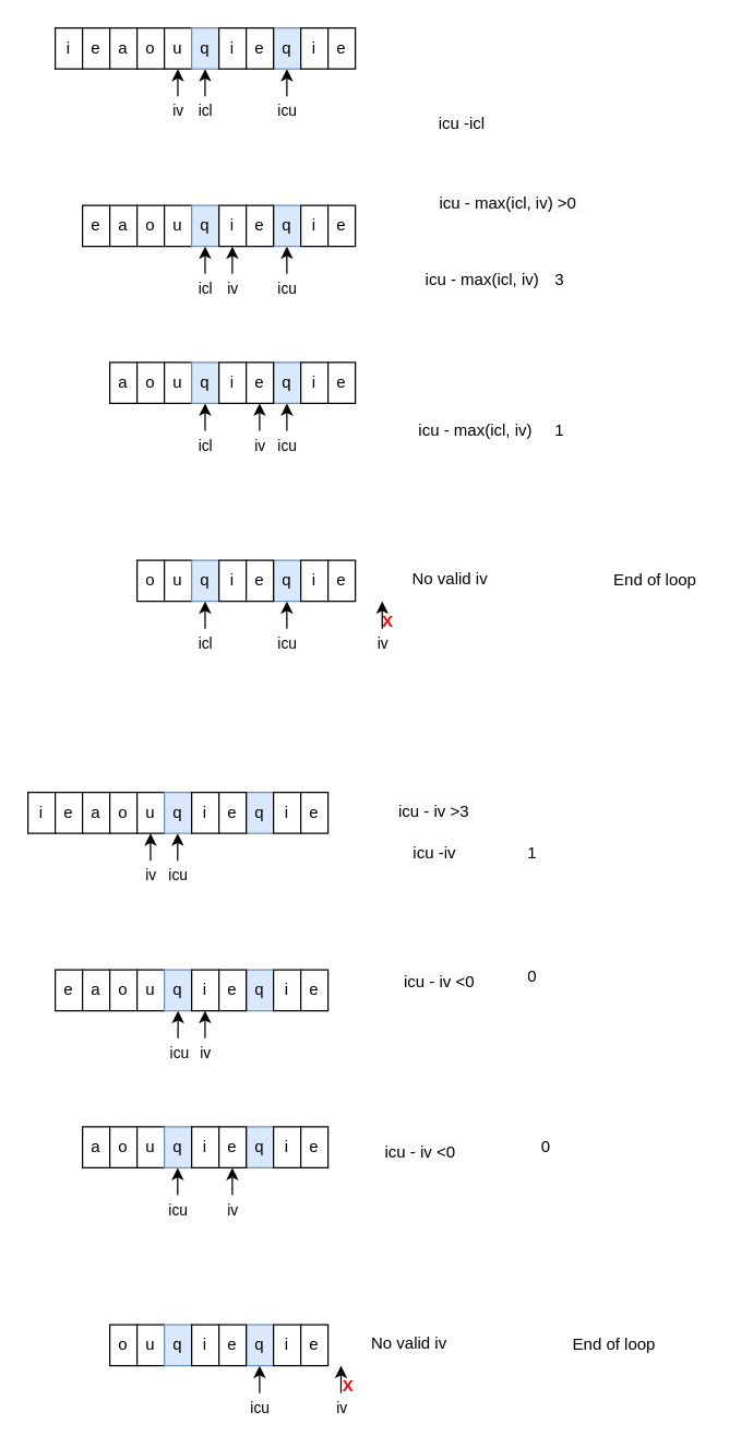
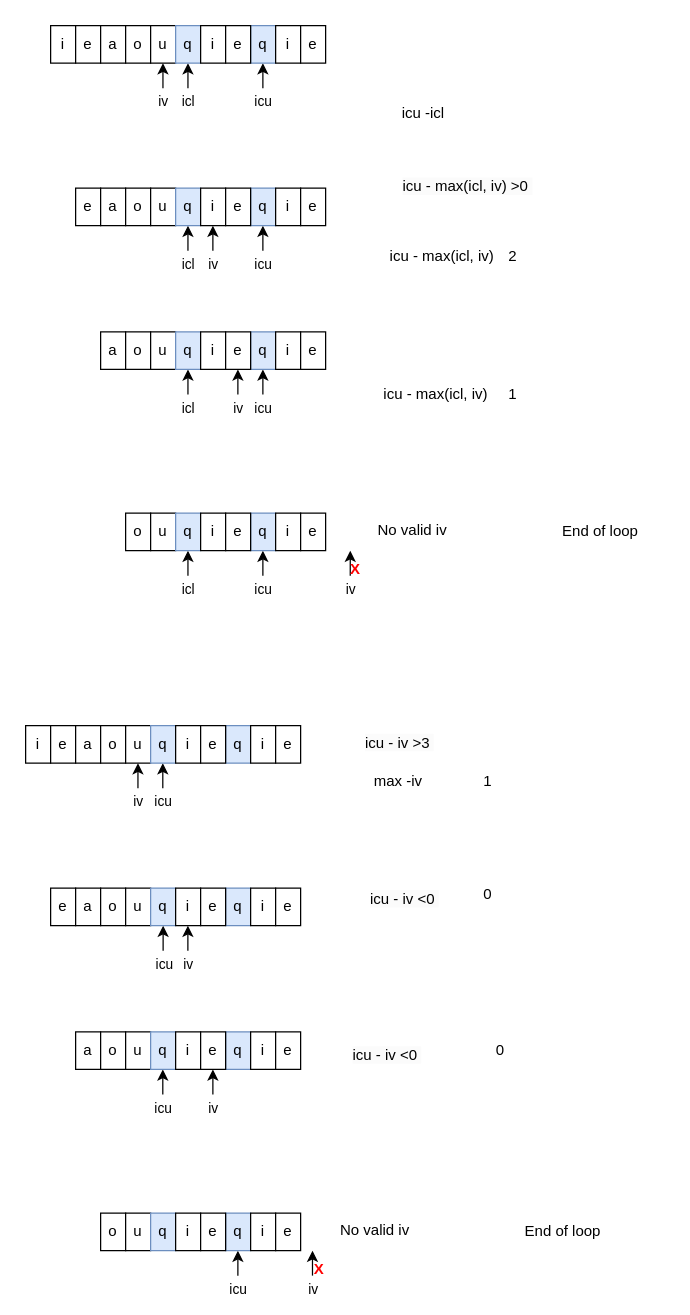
- <mxCell id="37" value="3" style="text;html=1;align=center;verticalAlign=middle;whiteSpace=wrap;rounded=0;" vertex="1" parent="1"><mxGeometry x="380" y="190" width="60" height="30" as="geometry" /></mxCell>
+ <mxCell id="37" value="2" style="text;html=1;align=center;verticalAlign=middle;whiteSpace=wrap;rounded=0;" vertex="1" parent="1"><mxGeometry x="380" y="190" width="60" height="30" as="geometry" /></mxCell>
- <mxCell id="87" value="icu -iv&amp;nbsp;" style="text;html=1;align=center;verticalAlign=middle;whiteSpace=wrap;rounded=0;" vertex="1" parent="1"><mxGeometry x="290" y="610" width="60" height="30" as="geometry" /></mxCell>
+ <mxCell id="87" value="max -iv&amp;nbsp;" style="text;html=1;align=center;verticalAlign=middle;whiteSpace=wrap;rounded=0;" vertex="1" parent="1"><mxGeometry x="290" y="610" width="60" height="30" as="geometry" /></mxCell>
